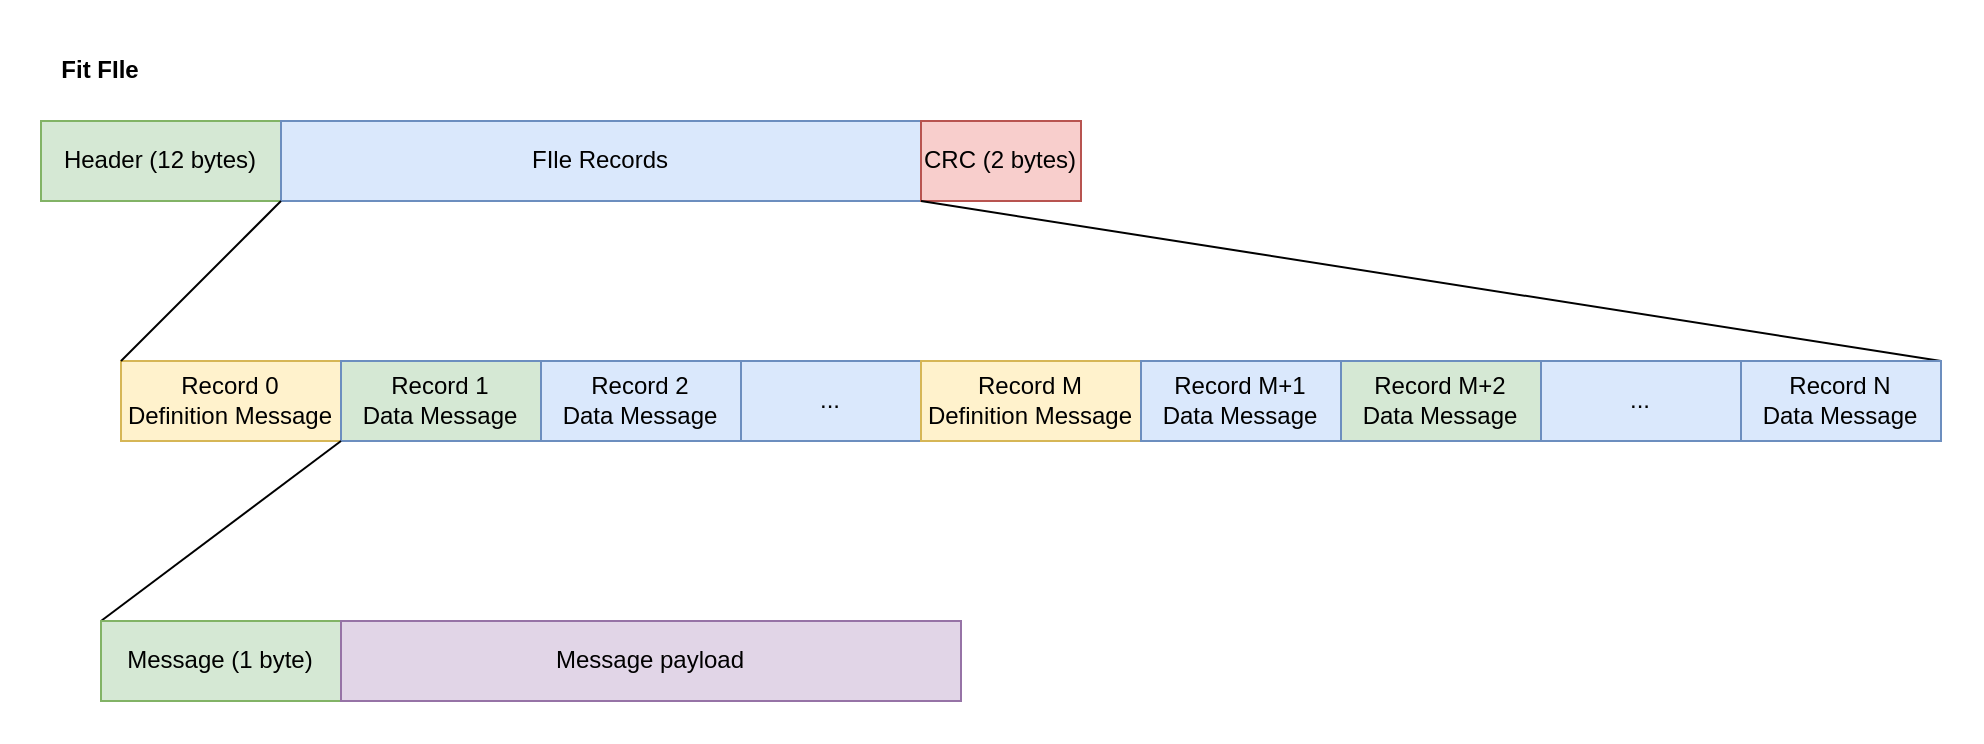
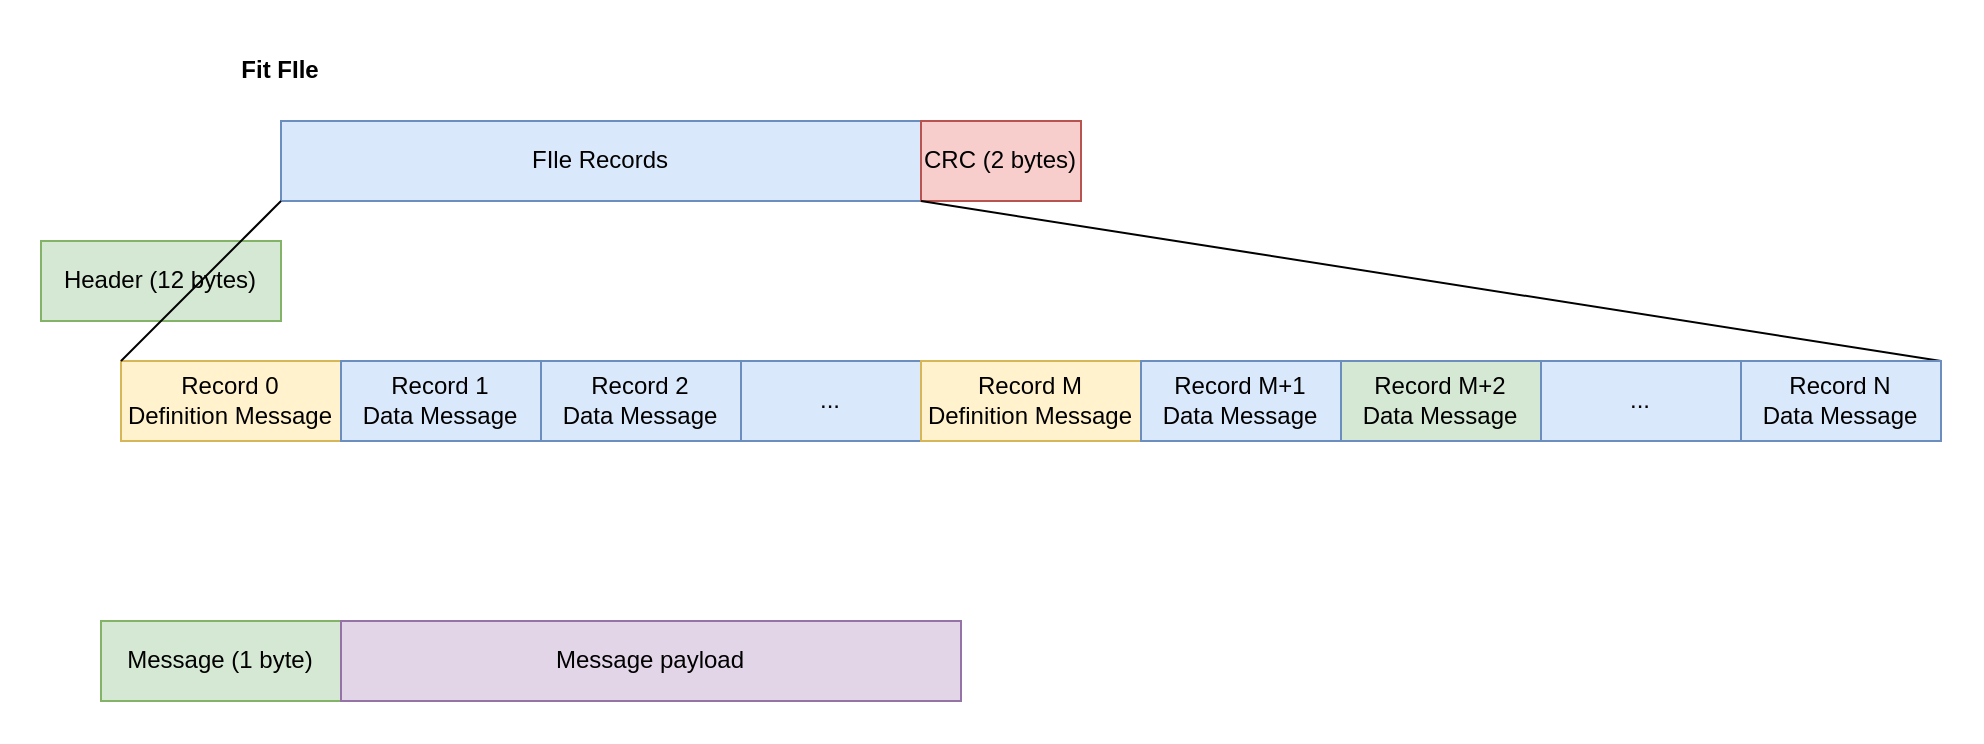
- <mxCell id="5" value="Fit FIle" style="text;html=1;strokeColor=none;fillColor=none;align=center;verticalAlign=middle;whiteSpace=wrap;rounded=0;fontStyle=1" vertex="1" parent="1"><mxGeometry x="20" y="20" width="60" height="30" as="geometry" /></mxCell>
+ <mxCell id="5" value="Fit FIle" style="text;html=1;strokeColor=none;fillColor=none;align=center;verticalAlign=middle;whiteSpace=wrap;rounded=0;fontStyle=1" vertex="1" parent="1"><mxGeometry x="110" y="20" width="60" height="30" as="geometry" /></mxCell>
- <mxCell id="2" value="Header (12 bytes)" style="rounded=0;whiteSpace=wrap;html=1;fillColor=#d5e8d4;strokeColor=#82b366;" vertex="1" parent="1"><mxGeometry x="20" y="60" width="120" height="40" as="geometry" /></mxCell>
+ <mxCell id="2" value="Header (12 bytes)" style="rounded=0;whiteSpace=wrap;html=1;fillColor=#d5e8d4;strokeColor=#82b366;" vertex="1" parent="1"><mxGeometry x="20" y="120" width="120" height="40" as="geometry" /></mxCell>
- <mxCell id="7" value="Record 1&lt;br&gt;Data Message" style="rounded=0;whiteSpace=wrap;html=1;fillColor=#d5e8d4;strokeColor=#6c8ebf;" vertex="1" parent="1"><mxGeometry x="170" y="180" width="100" height="40" as="geometry" /></mxCell>
+ <mxCell id="7" value="Record 1&lt;br&gt;Data Message" style="rounded=0;whiteSpace=wrap;html=1;fillColor=#dae8fc;strokeColor=#6c8ebf;" vertex="1" parent="1"><mxGeometry x="170" y="180" width="100" height="40" as="geometry" /></mxCell>
- <mxCell id="10" value="" style="endArrow=none;html=1;rounded=0;entryX=0;entryY=1;entryDx=0;entryDy=0;exitX=0;exitY=0;exitDx=0;exitDy=0;" edge="1" parent="1" source="11" target="7"><mxGeometry width="50" height="50" relative="1" as="geometry"><mxPoint x="140" y="310" as="sourcePoint" /><mxPoint x="190" y="260" as="targetPoint" /></mxGeometry></mxCell>
